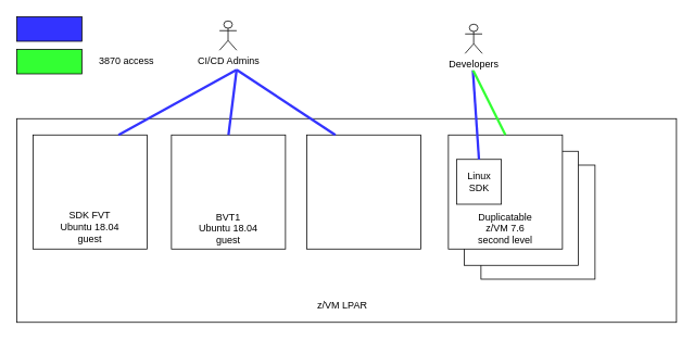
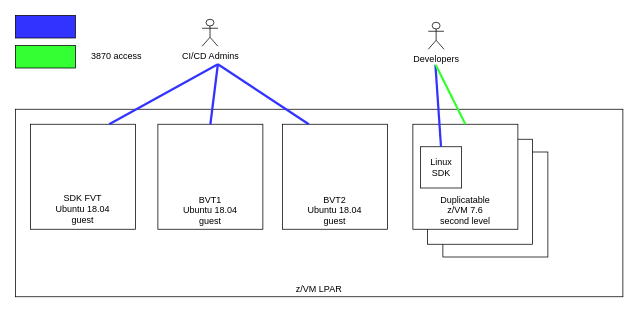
+ <mxCell id="10" value="BVT2&lt;br&gt;Ubuntu 18.04&lt;br&gt;guest" style="text;html=1;strokeColor=none;fillColor=none;align=center;verticalAlign=middle;whiteSpace=wrap;rounded=0;" parent="1" vertex="1"><mxGeometry x="376.25" y="255" width="140" height="50" as="geometry" /></mxCell>
- <mxCell id="5" value="z/VM LPAR" style="text;html=1;strokeColor=none;fillColor=none;align=center;verticalAlign=middle;whiteSpace=wrap;rounded=0;" parent="1" vertex="1"><mxGeometry x="361" y="365" width="117.5" height="20" as="geometry" /></mxCell>
+ <mxCell id="5" value="z/VM LPAR" style="text;html=1;strokeColor=none;fillColor=none;align=center;verticalAlign=middle;whiteSpace=wrap;rounded=0;" parent="1" vertex="1"><mxGeometry x="366" y="375" width="117.5" height="20" as="geometry" /></mxCell>
